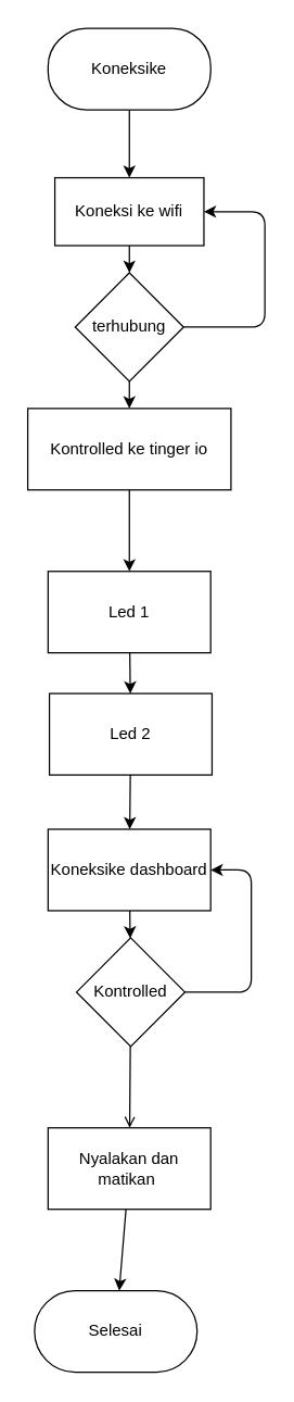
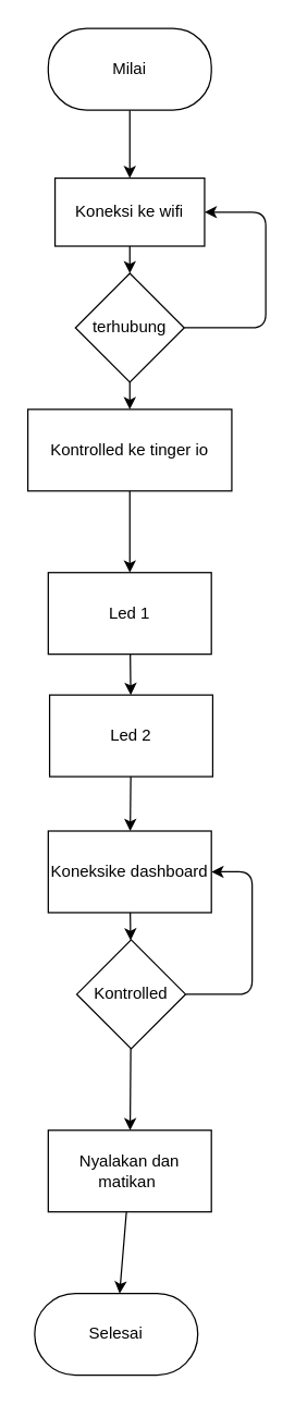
- <mxCell id="3" value="Koneksike" style="rounded=1;whiteSpace=wrap;html=1;arcSize=47;" parent="1" vertex="1"><mxGeometry x="35" y="20" width="120" height="60" as="geometry" /></mxCell>
+ <mxCell id="3" value="Milai" style="rounded=1;whiteSpace=wrap;html=1;arcSize=47;" parent="1" vertex="1"><mxGeometry x="35" y="20" width="120" height="60" as="geometry" /></mxCell>
- <mxCell id="18" value="" style="edgeStyle=none;html=1;endArrow=open;" edge="1" parent="1" source="19" target="21"><mxGeometry relative="1" as="geometry" /></mxCell>
+ <mxCell id="18" value="" style="edgeStyle=none;html=1;" edge="1" parent="1" source="19" target="21"><mxGeometry relative="1" as="geometry" /></mxCell>
